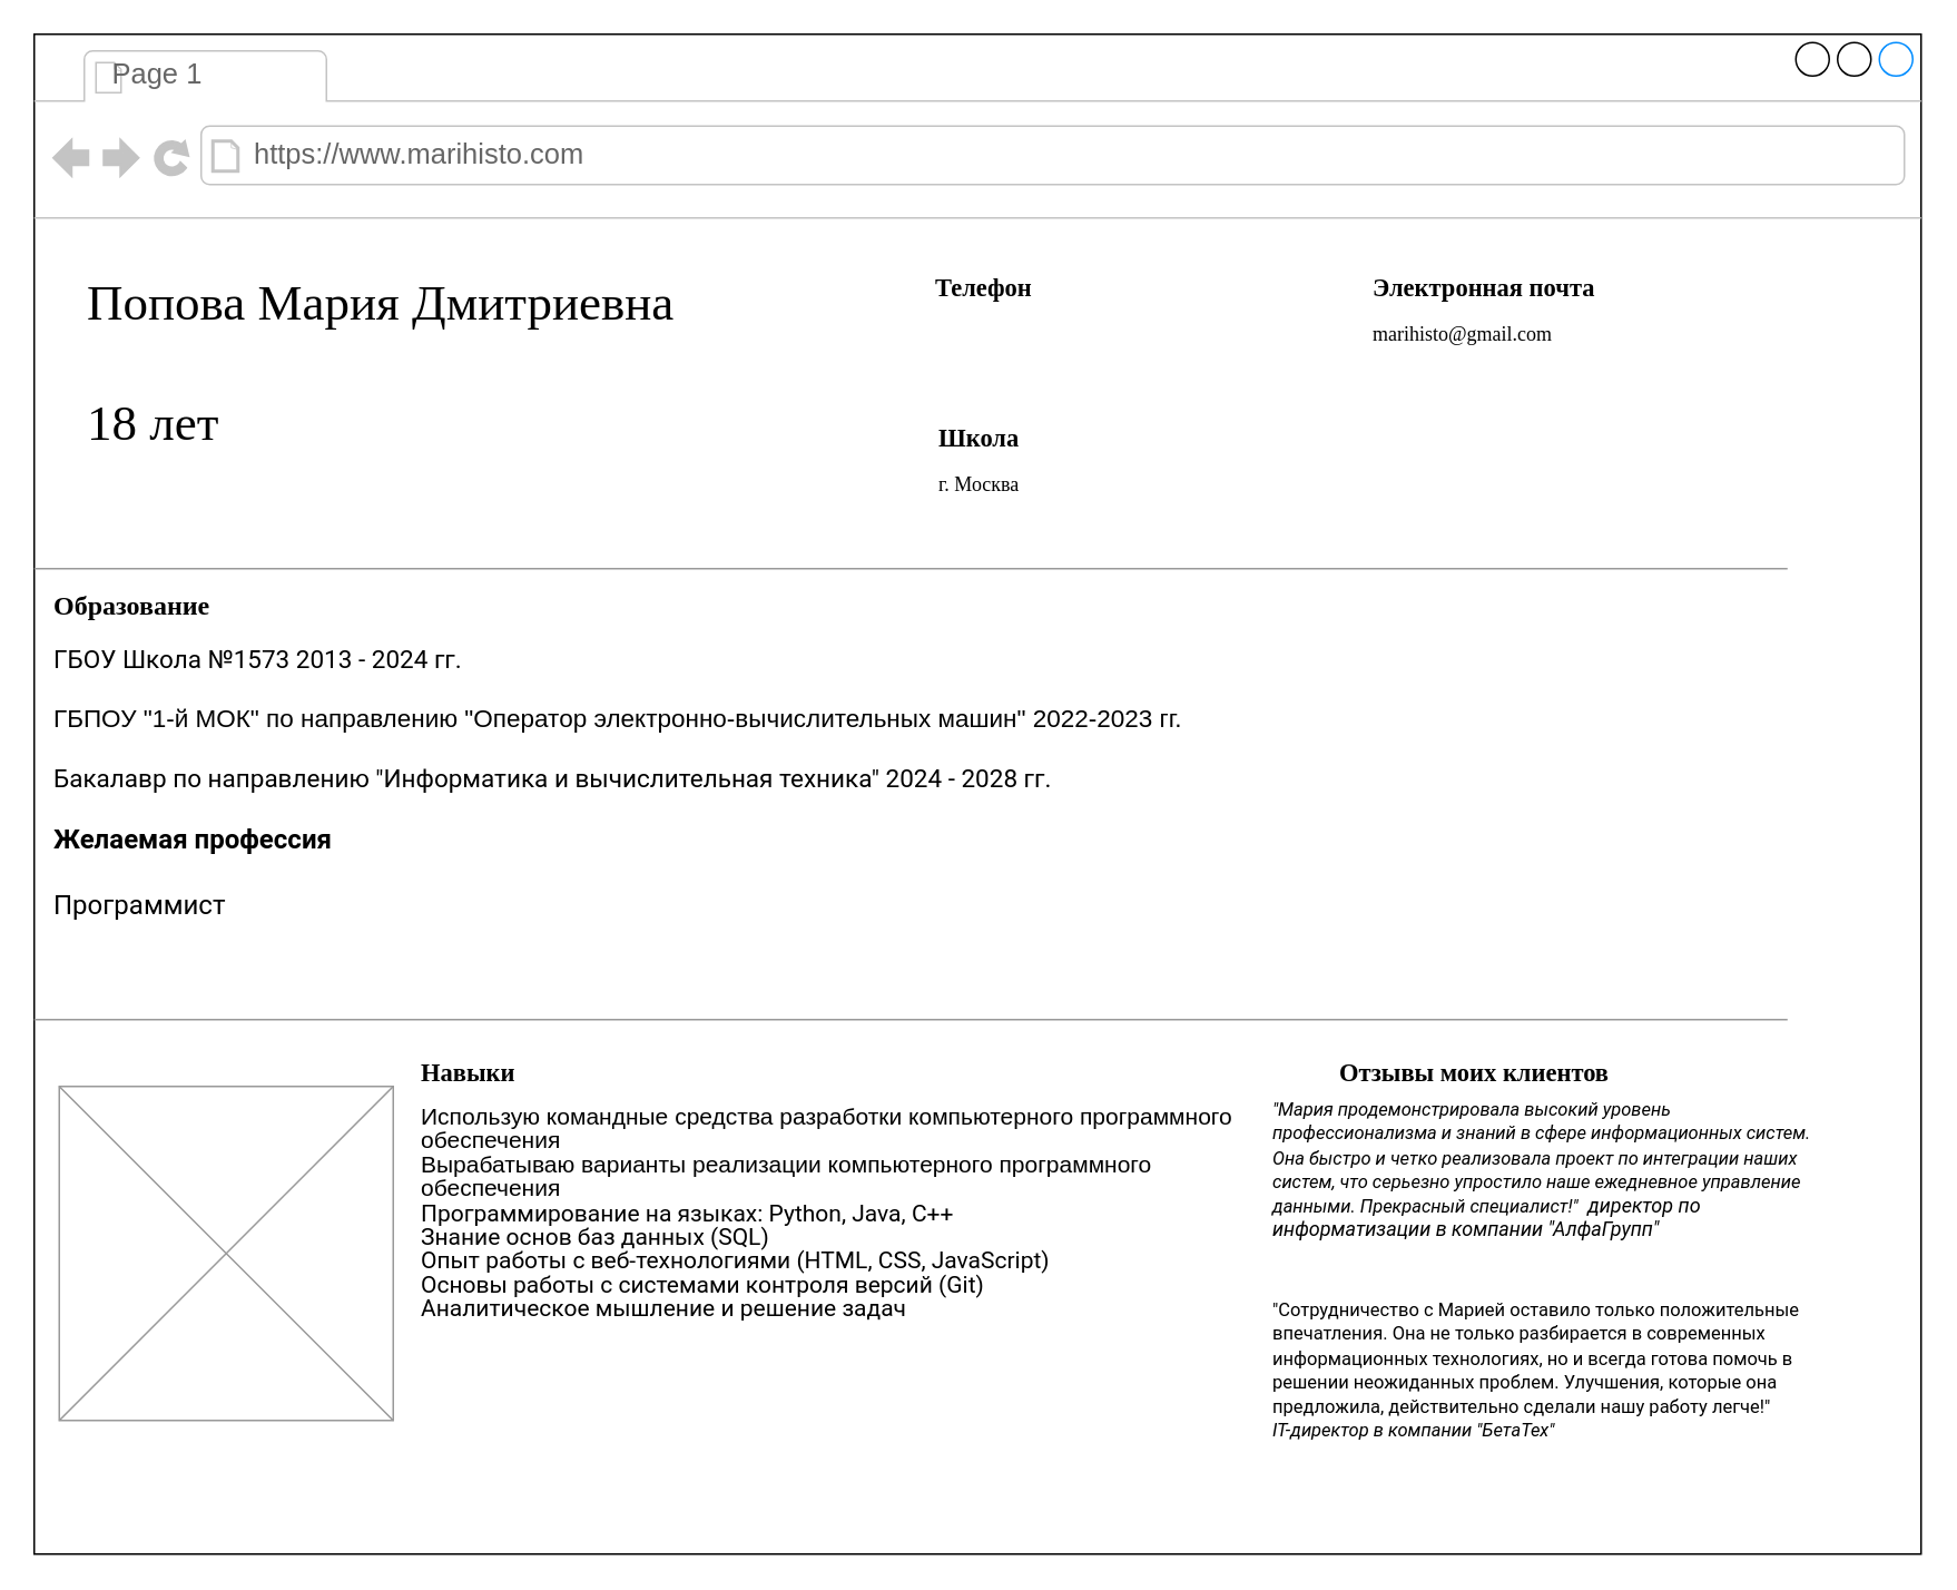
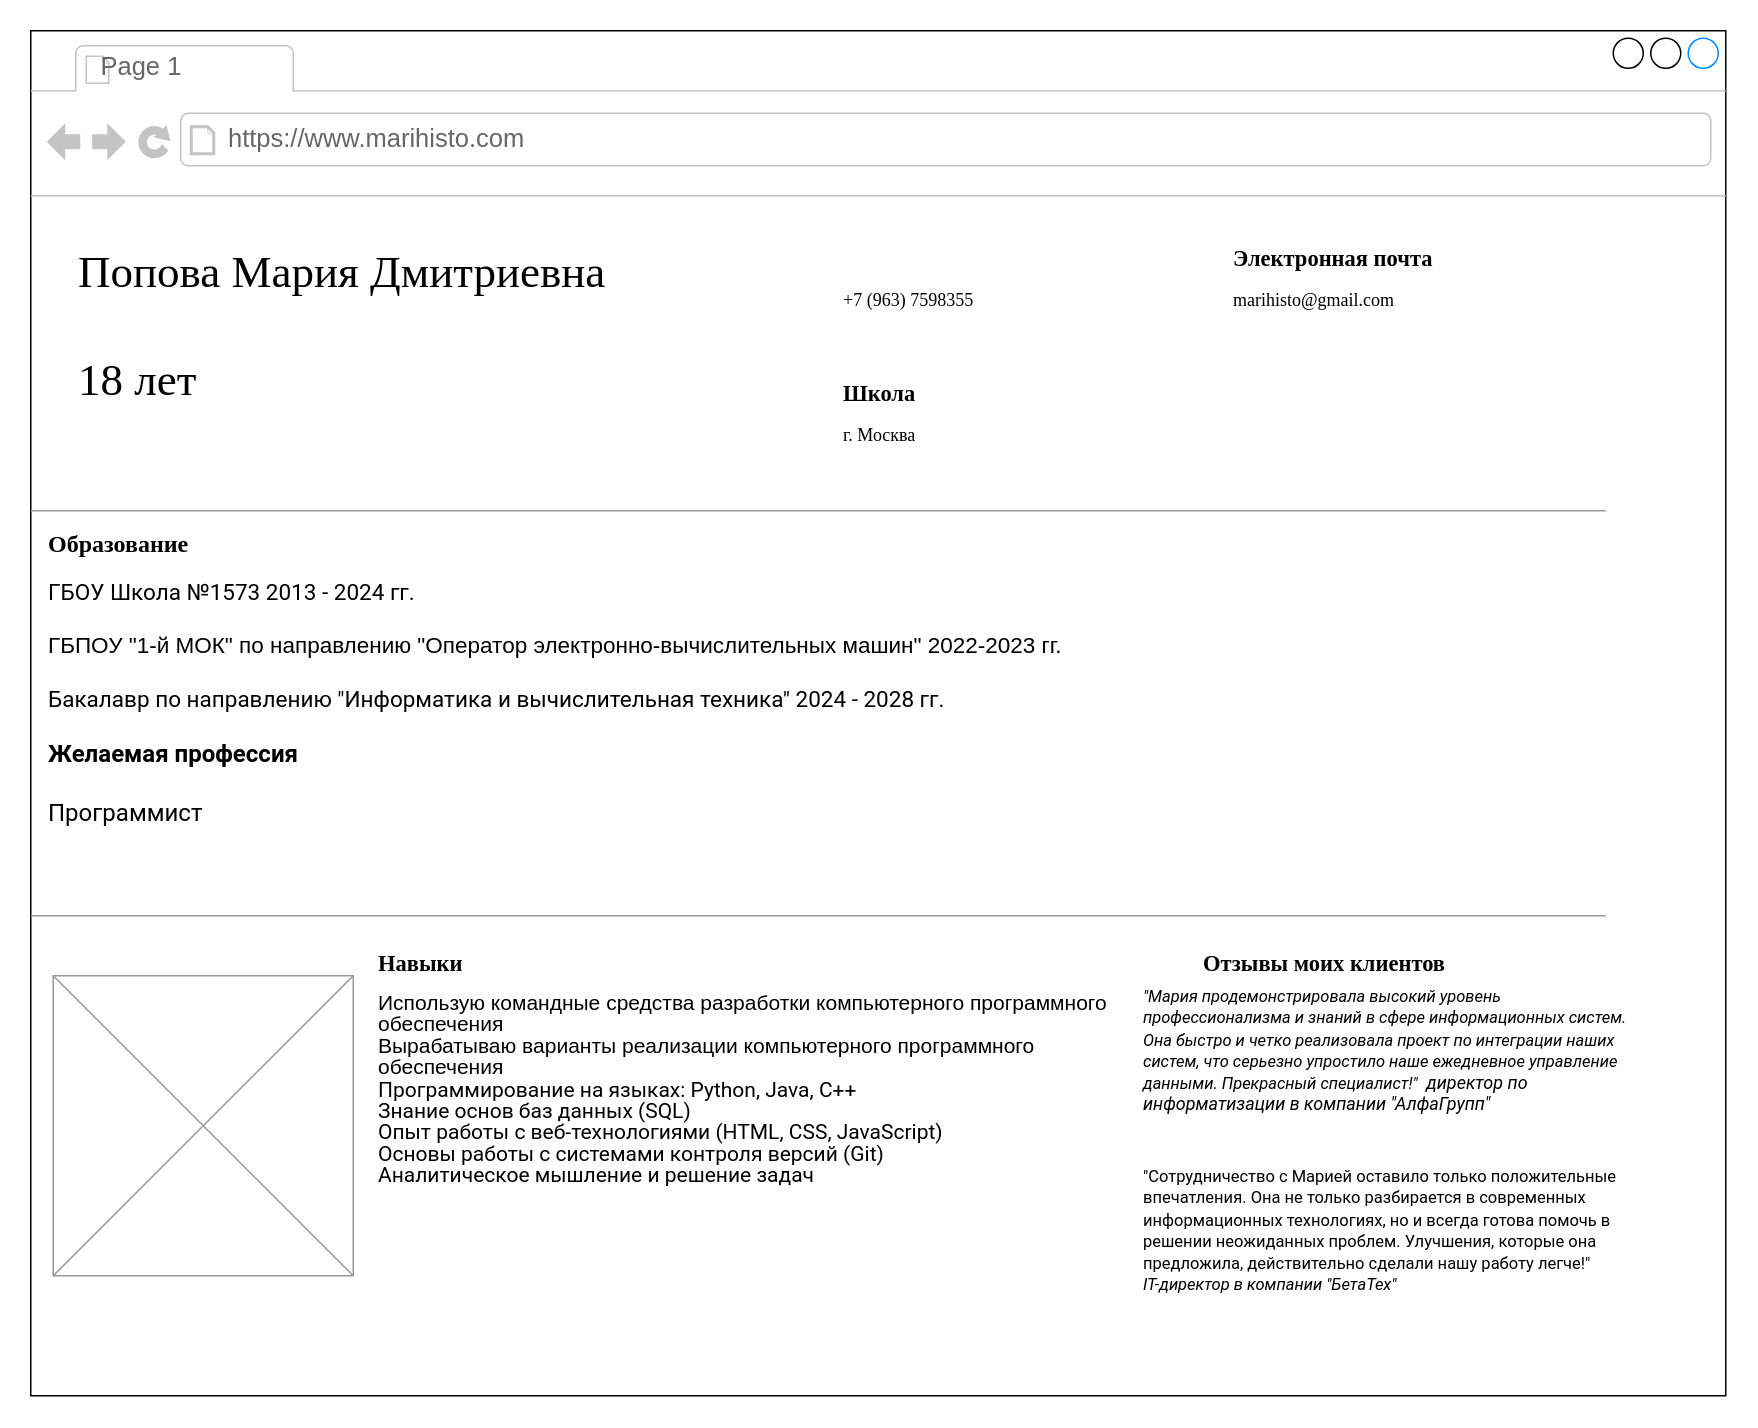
- <mxCell id="6" value="&lt;b&gt;Телефон&lt;/b&gt;" style="text;html=1;points=[];align=left;verticalAlign=top;spacingTop=-4;fontSize=15;fontFamily=Verdana" parent="2" vertex="1"><mxGeometry x="538" y="140" width="170" height="30" as="geometry" /></mxCell>
+ <mxCell id="7" value="+7 (963) 7598355" style="text;html=1;points=[];align=left;verticalAlign=top;spacingTop=-4;fontSize=12;fontFamily=Verdana;whiteSpace=wrap;" parent="2" vertex="1"><mxGeometry x="540" y="170" width="240" height="40" as="geometry" /></mxCell>
